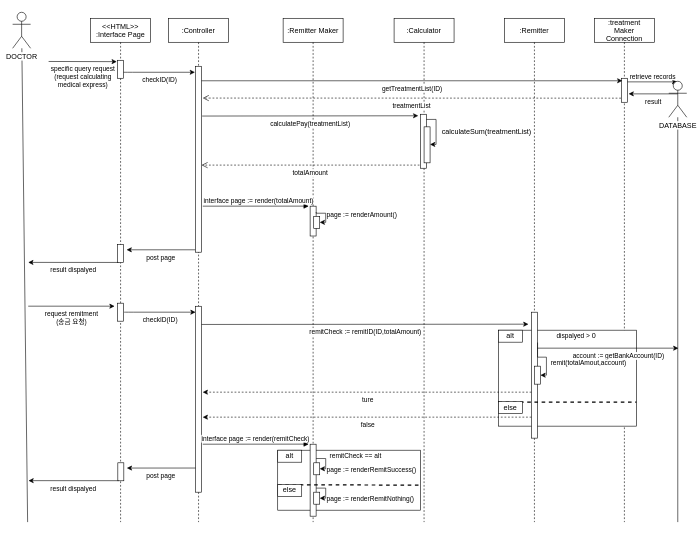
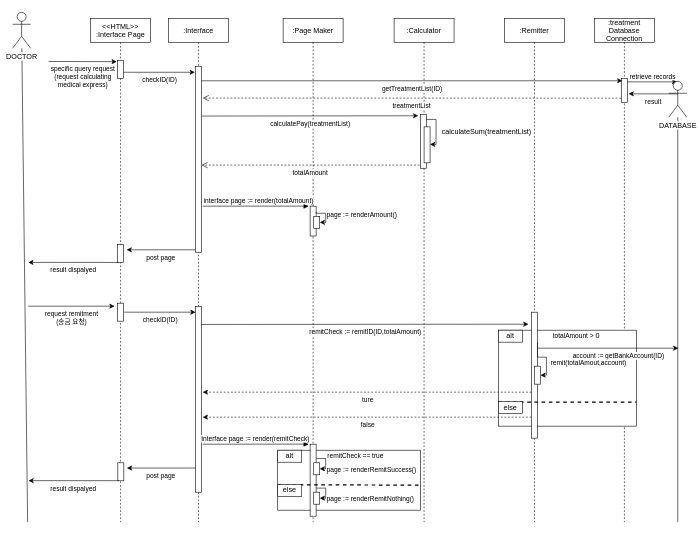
- <mxCell id="2" value=":treatment &#10;Maker&#10;Connection" style="shape=umlLifeline;perimeter=lifelinePerimeter;container=1;collapsible=0;recursiveResize=0;rounded=0;shadow=0;strokeWidth=1;" parent="1" vertex="1"><mxGeometry x="990" y="30" width="100" height="840" as="geometry" /></mxCell>
+ <mxCell id="2" value=":treatment &#10;Database&#10;Connection" style="shape=umlLifeline;perimeter=lifelinePerimeter;container=1;collapsible=0;recursiveResize=0;rounded=0;shadow=0;strokeWidth=1;" parent="1" vertex="1"><mxGeometry x="990" y="30" width="100" height="840" as="geometry" /></mxCell>
- <mxCell id="9" value=":Controller" style="shape=umlLifeline;perimeter=lifelinePerimeter;container=1;collapsible=0;recursiveResize=0;rounded=0;shadow=0;strokeWidth=1;" parent="1" vertex="1"><mxGeometry x="280" y="30" width="100" height="840" as="geometry" /></mxCell>
+ <mxCell id="9" value=":Interface" style="shape=umlLifeline;perimeter=lifelinePerimeter;container=1;collapsible=0;recursiveResize=0;rounded=0;shadow=0;strokeWidth=1;" parent="1" vertex="1"><mxGeometry x="280" y="30" width="100" height="840" as="geometry" /></mxCell>
- <mxCell id="11" value=":Remitter Maker" style="shape=umlLifeline;perimeter=lifelinePerimeter;container=1;collapsible=0;recursiveResize=0;rounded=0;shadow=0;strokeWidth=1;" parent="1" vertex="1"><mxGeometry x="471" y="30" width="100" height="840" as="geometry" /></mxCell>
+ <mxCell id="11" value=":Page Maker" style="shape=umlLifeline;perimeter=lifelinePerimeter;container=1;collapsible=0;recursiveResize=0;rounded=0;shadow=0;strokeWidth=1;" parent="1" vertex="1"><mxGeometry x="471" y="30" width="100" height="840" as="geometry" /></mxCell>
- <mxCell id="31" value="&lt;span style=&quot;font-size: 11px ; background-color: rgb(255 , 255 , 255)&quot;&gt;dispalyed &amp;gt;&amp;nbsp;&lt;/span&gt;0" style="text;html=1;strokeColor=none;fillColor=none;align=center;verticalAlign=middle;whiteSpace=wrap;rounded=0;labelBackgroundColor=none;" parent="1" vertex="1"><mxGeometry x="910" y="550" width="100" height="20" as="geometry" /></mxCell>
+ <mxCell id="31" value="&lt;span style=&quot;font-size: 11px ; background-color: rgb(255 , 255 , 255)&quot;&gt;totalAmount &amp;gt;&amp;nbsp;&lt;/span&gt;0" style="text;html=1;strokeColor=none;fillColor=none;align=center;verticalAlign=middle;whiteSpace=wrap;rounded=0;labelBackgroundColor=none;" parent="1" vertex="1"><mxGeometry x="910" y="550" width="100" height="20" as="geometry" /></mxCell>
- <mxCell id="57" value="&lt;span style=&quot;font-size: 11px ; background-color: rgb(255 , 255 , 255)&quot;&gt;remitCheck == alt&lt;/span&gt;" style="text;html=1;strokeColor=none;fillColor=none;align=center;verticalAlign=middle;whiteSpace=wrap;rounded=0;labelBackgroundColor=none;" parent="1" vertex="1"><mxGeometry x="542" y="750.12" width="100" height="20" as="geometry" /></mxCell>
+ <mxCell id="57" value="&lt;span style=&quot;font-size: 11px ; background-color: rgb(255 , 255 , 255)&quot;&gt;remitCheck == true&lt;/span&gt;" style="text;html=1;strokeColor=none;fillColor=none;align=center;verticalAlign=middle;whiteSpace=wrap;rounded=0;labelBackgroundColor=none;" parent="1" vertex="1"><mxGeometry x="542" y="750.12" width="100" height="20" as="geometry" /></mxCell>
